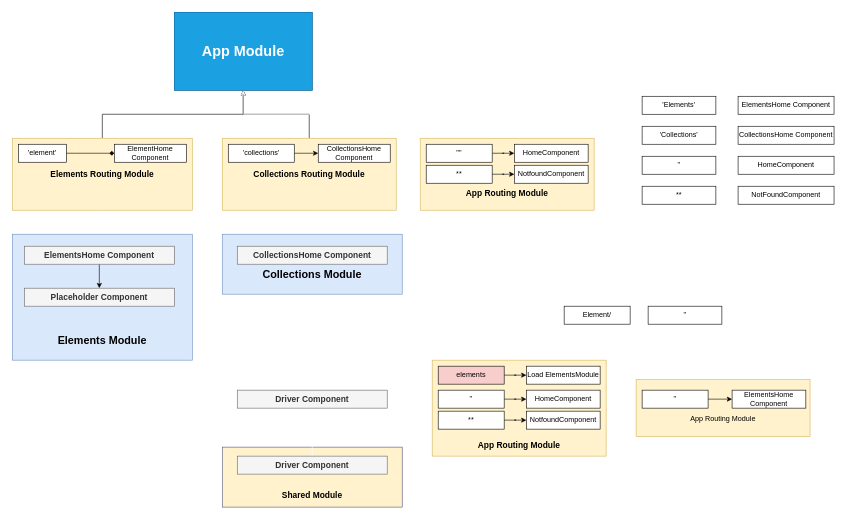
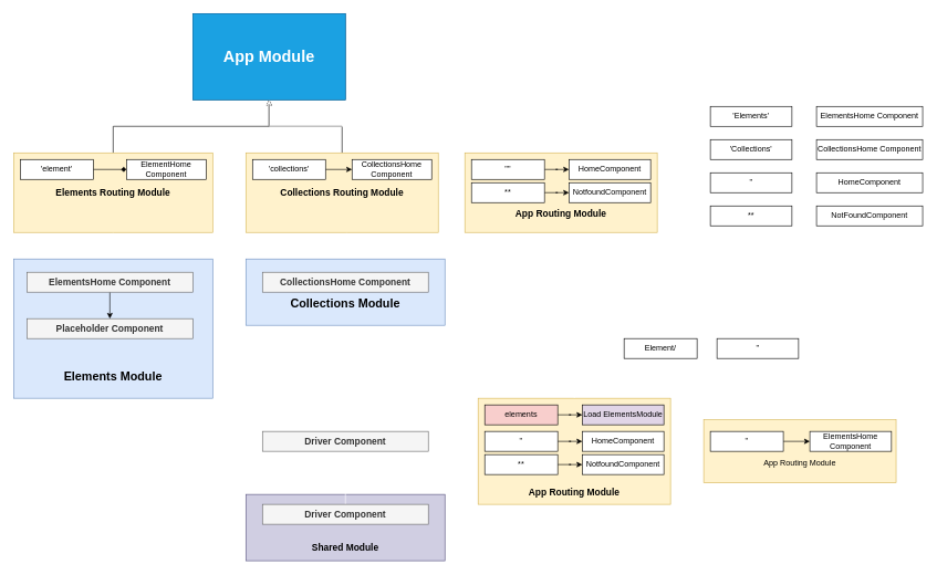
- <mxCell id="9" value="&lt;font color=&quot;#000000&quot;&gt;'element'&lt;/font&gt;" style="rounded=0;whiteSpace=wrap;html=1;fillColor=#FFFFFF;strokeColor=#000000;" parent="1" vertex="1"><mxGeometry x="30" y="240" width="80" height="30" as="geometry" /></mxCell>
+ <mxCell id="9" value="&lt;font color=&quot;#000000&quot;&gt;'element'&lt;/font&gt;" style="rounded=0;whiteSpace=wrap;html=1;fillColor=#FFFFFF;strokeColor=#000000;" parent="1" vertex="1"><mxGeometry y="240" width="110" height="30" as="geometry" x="30" /></mxCell>
- <mxCell id="54" value="&lt;font color=&quot;#000000&quot;&gt;Load ElementsModule&lt;/font&gt;" style="rounded=0;whiteSpace=wrap;html=1;fillColor=#FFFFFF;strokeColor=#000000;" parent="1" vertex="1"><mxGeometry x="877" y="610" width="123" height="30" as="geometry" /></mxCell>
+ <mxCell id="54" value="&lt;font color=&quot;#000000&quot;&gt;Load ElementsModule&lt;/font&gt;" style="rounded=0;whiteSpace=wrap;html=1;fillColor=#e1d5e7;strokeColor=#000000;" parent="1" vertex="1"><mxGeometry x="877" y="610" width="123" height="30" as="geometry" /></mxCell>
- <mxCell id="62" value="&lt;h3&gt;&lt;font color=&quot;#000000&quot;&gt;&lt;br&gt;&lt;/font&gt;&lt;/h3&gt;&lt;h3&gt;&lt;font color=&quot;#000000&quot;&gt;&lt;br&gt;&lt;/font&gt;&lt;/h3&gt;&lt;h3&gt;&lt;font color=&quot;#000000&quot;&gt;Shared Module&lt;/font&gt;&lt;/h3&gt;" style="rounded=0;whiteSpace=wrap;html=1;fillColor=#fff2cc;strokeColor=#56517e;" vertex="1" parent="1"><mxGeometry x="370" y="745" width="300" height="100" as="geometry" /></mxCell>
+ <mxCell id="62" value="&lt;h3&gt;&lt;font color=&quot;#000000&quot;&gt;&lt;br&gt;&lt;/font&gt;&lt;/h3&gt;&lt;h3&gt;&lt;font color=&quot;#000000&quot;&gt;&lt;br&gt;&lt;/font&gt;&lt;/h3&gt;&lt;h3&gt;&lt;font color=&quot;#000000&quot;&gt;Shared Module&lt;/font&gt;&lt;/h3&gt;" style="rounded=0;whiteSpace=wrap;html=1;fillColor=#d0cee2;strokeColor=#56517e;" vertex="1" parent="1"><mxGeometry x="370" y="745" width="300" height="100" as="geometry" /></mxCell>
